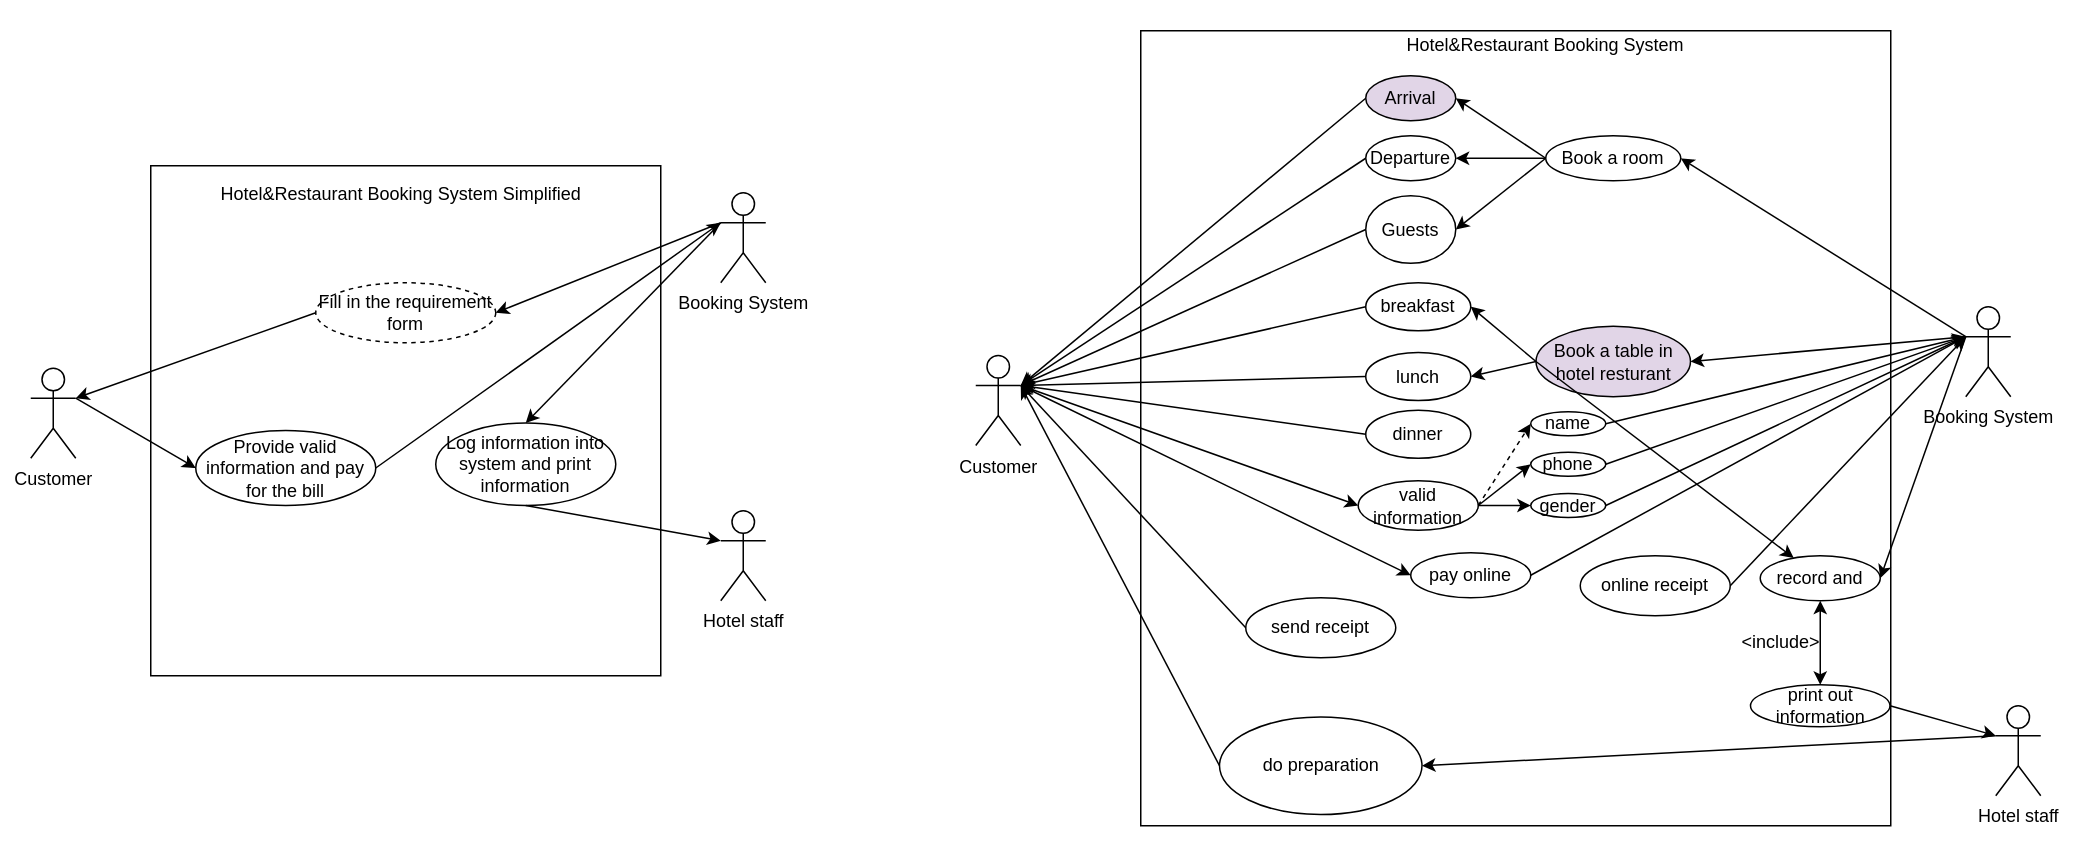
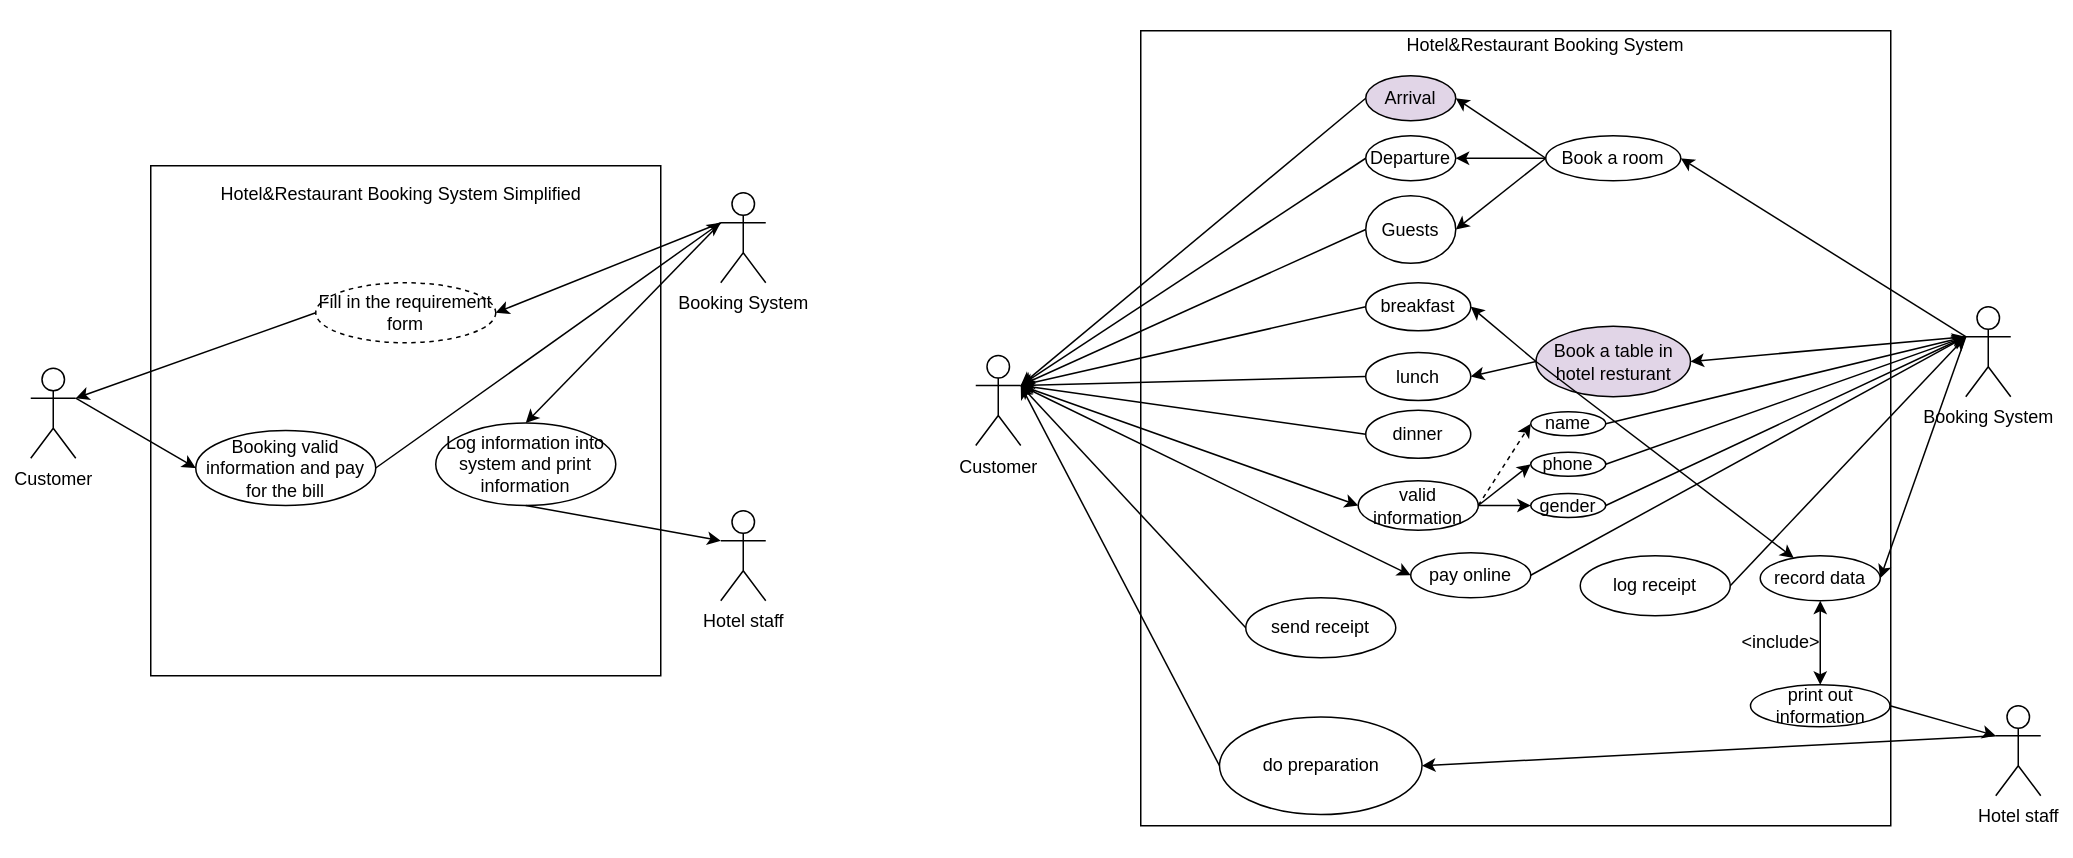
- <mxCell id="54" value="Provide valid information and pay for the bill" style="ellipse;whiteSpace=wrap;html=1;" parent="1" vertex="1"><mxGeometry x="130" y="286.5" width="120" height="50" as="geometry" /></mxCell>
+ <mxCell id="54" value="Booking valid information and pay for the bill" style="ellipse;whiteSpace=wrap;html=1;" parent="1" vertex="1"><mxGeometry x="130" y="286.5" width="120" height="50" as="geometry" /></mxCell>
- <mxCell id="20" value="record and" style="ellipse;whiteSpace=wrap;html=1;" parent="1" vertex="1"><mxGeometry x="1173" y="370" width="80" height="30" as="geometry" /></mxCell>
+ <mxCell id="20" value="record data" style="ellipse;whiteSpace=wrap;html=1;" parent="1" vertex="1"><mxGeometry x="1173" y="370" width="80" height="30" as="geometry" /></mxCell>
- <mxCell id="39" value="online receipt" style="ellipse;whiteSpace=wrap;html=1;" parent="1" vertex="1"><mxGeometry x="1053" y="370" width="100" height="40" as="geometry" /></mxCell>
+ <mxCell id="39" value="log receipt" style="ellipse;whiteSpace=wrap;html=1;" parent="1" vertex="1"><mxGeometry x="1053" y="370" width="100" height="40" as="geometry" /></mxCell>
